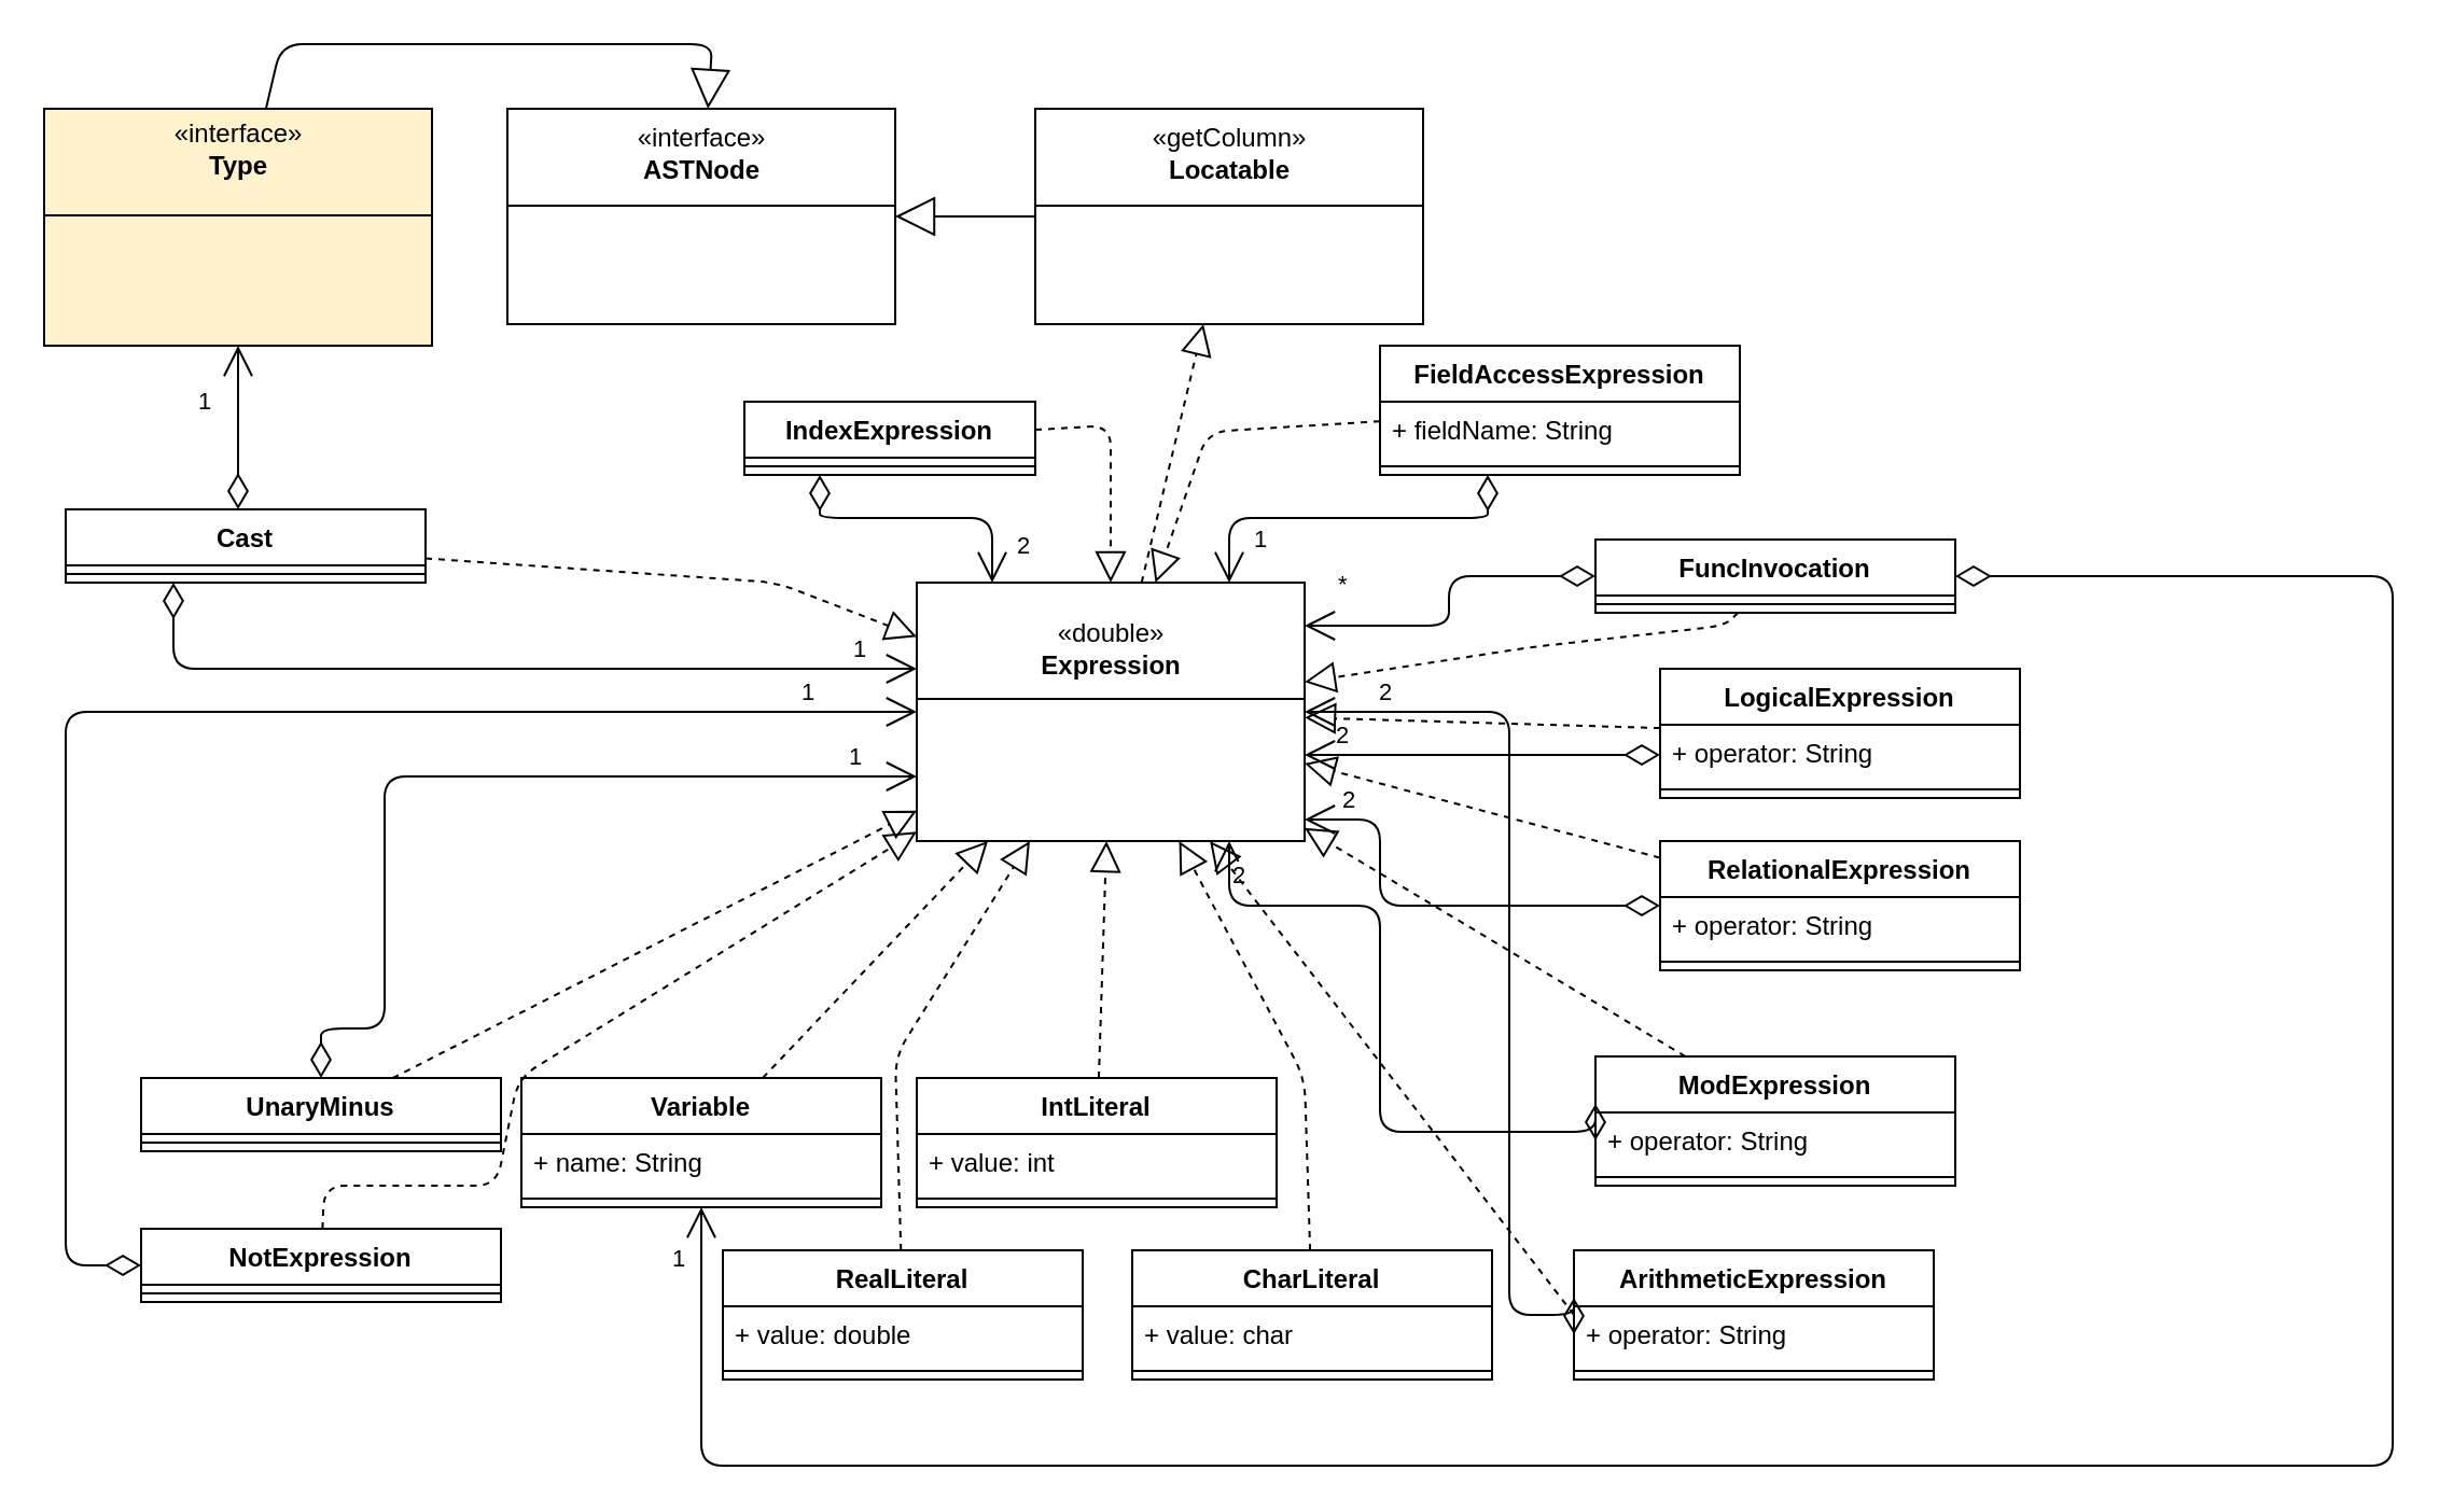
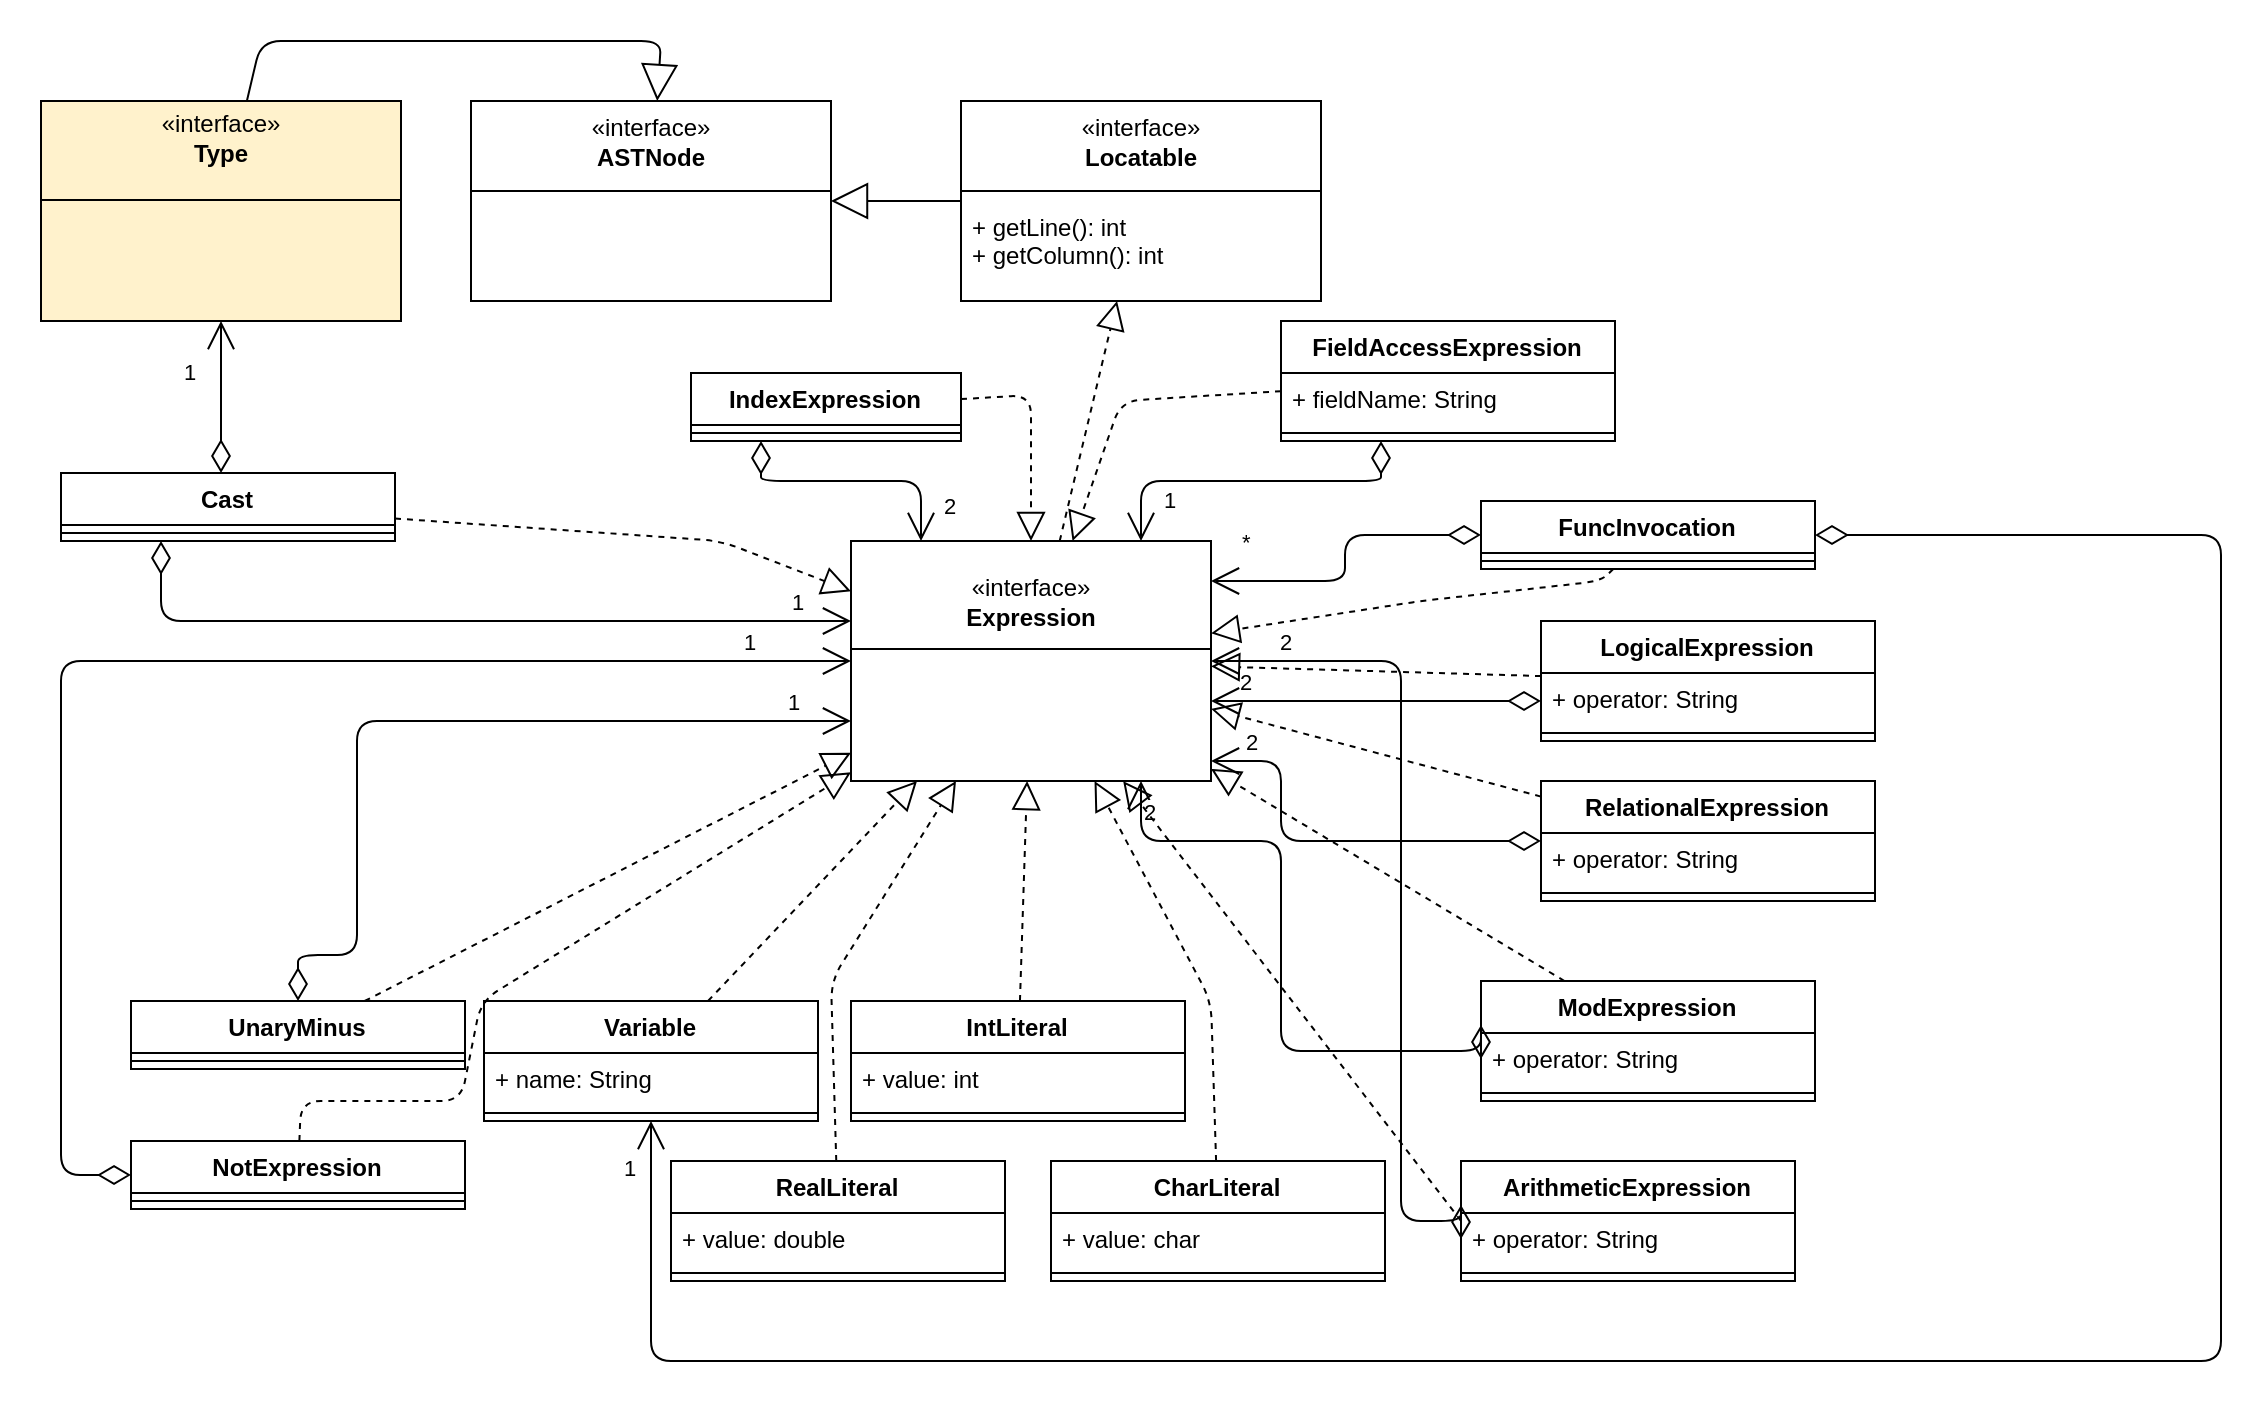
- <mxCell id="27" value="«getColumn»&lt;br&gt;&lt;b&gt;Locatable&lt;br&gt;&lt;br&gt;&lt;br&gt;&lt;br&gt;&lt;br&gt;&lt;/b&gt;" style="html=1;" parent="25" vertex="1"><mxGeometry width="180" height="100" as="geometry" /></mxCell>
+ <mxCell id="27" value="«interface»&lt;br&gt;&lt;b&gt;Locatable&lt;br&gt;&lt;br&gt;&lt;br&gt;&lt;br&gt;&lt;br&gt;&lt;/b&gt;" style="html=1;" parent="25" vertex="1"><mxGeometry width="180" height="100" as="geometry" /></mxCell>
+ <mxCell id="29" value="+ getLine(): int&#10;+ getColumn(): int" style="text;strokeColor=none;fillColor=none;align=left;verticalAlign=top;spacingLeft=4;spacingRight=4;overflow=hidden;rotatable=0;points=[[0,0.5],[1,0.5]];portConstraint=eastwest;" parent="25" vertex="1"><mxGeometry y="50" width="180" height="30" as="geometry" /></mxCell>
- <mxCell id="13" value="«double»&lt;br&gt;&lt;b&gt;Expression&lt;/b&gt;&lt;div&gt;&lt;b&gt;&lt;br&gt;&lt;br&gt;&lt;br&gt;&lt;br&gt;&lt;/b&gt;&lt;/div&gt;" style="html=1;" parent="11" vertex="1"><mxGeometry width="180" height="120" as="geometry" /></mxCell>
+ <mxCell id="13" value="«interface»&lt;br&gt;&lt;b&gt;Expression&lt;/b&gt;&lt;div&gt;&lt;b&gt;&lt;br&gt;&lt;br&gt;&lt;br&gt;&lt;br&gt;&lt;/b&gt;&lt;/div&gt;" style="html=1;" parent="11" vertex="1"><mxGeometry width="180" height="120" as="geometry" /></mxCell>
